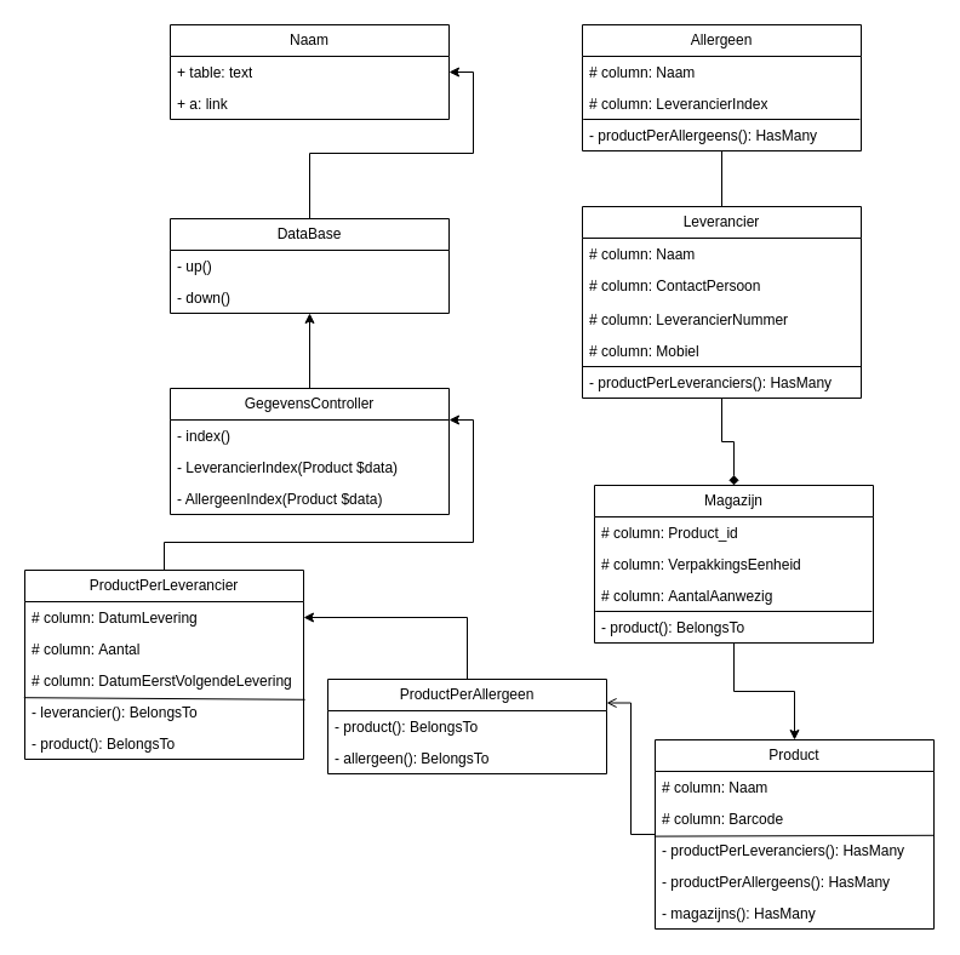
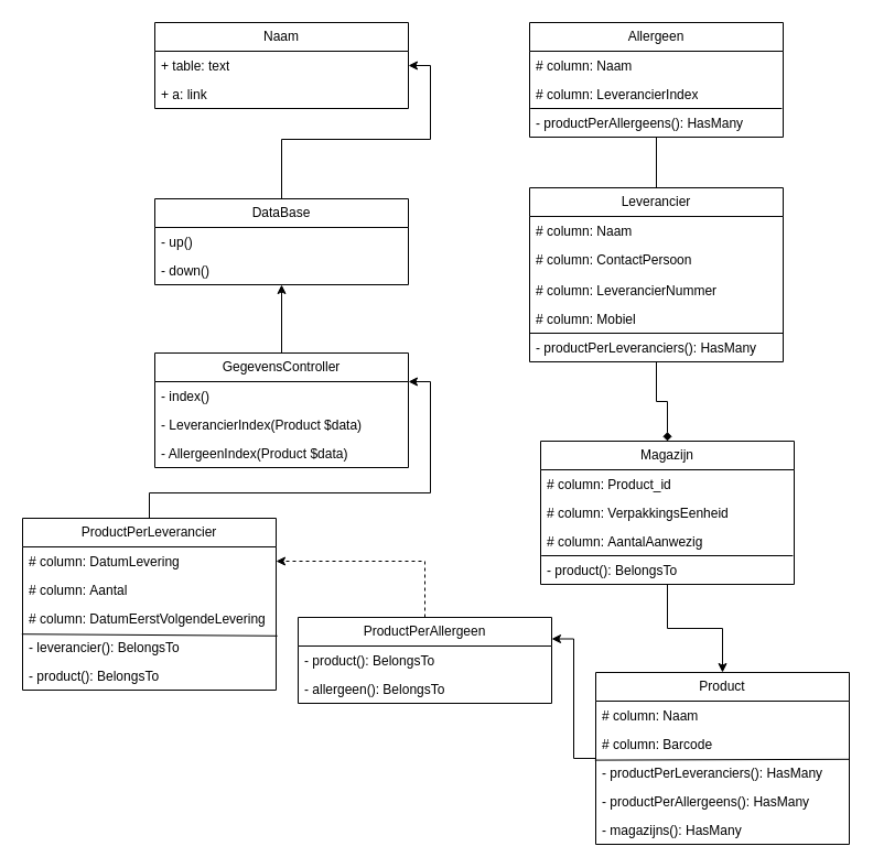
- <mxCell id="34" style="edgeStyle=orthogonalEdgeStyle;rounded=0;orthogonalLoop=1;jettySize=auto;html=1;entryX=1;entryY=0.5;entryDx=0;entryDy=0;" edge="1" parent="1" source="35" target="40"><mxGeometry relative="1" as="geometry" /></mxCell>
+ <mxCell id="34" style="edgeStyle=orthogonalEdgeStyle;rounded=0;orthogonalLoop=1;jettySize=auto;html=1;entryX=1;entryY=0.5;entryDx=0;entryDy=0;dashed=1;" edge="1" parent="1" source="35" target="40"><mxGeometry relative="1" as="geometry" /></mxCell>
- <mxCell id="26" style="edgeStyle=orthogonalEdgeStyle;rounded=0;orthogonalLoop=1;jettySize=auto;html=1;entryX=1;entryY=0.25;entryDx=0;entryDy=0;endArrow=open;" edge="1" parent="1" source="27" target="35"><mxGeometry relative="1" as="geometry" /></mxCell>
+ <mxCell id="26" style="edgeStyle=orthogonalEdgeStyle;rounded=0;orthogonalLoop=1;jettySize=auto;html=1;entryX=1;entryY=0.25;entryDx=0;entryDy=0;" edge="1" parent="1" source="27" target="35"><mxGeometry relative="1" as="geometry" /></mxCell>
